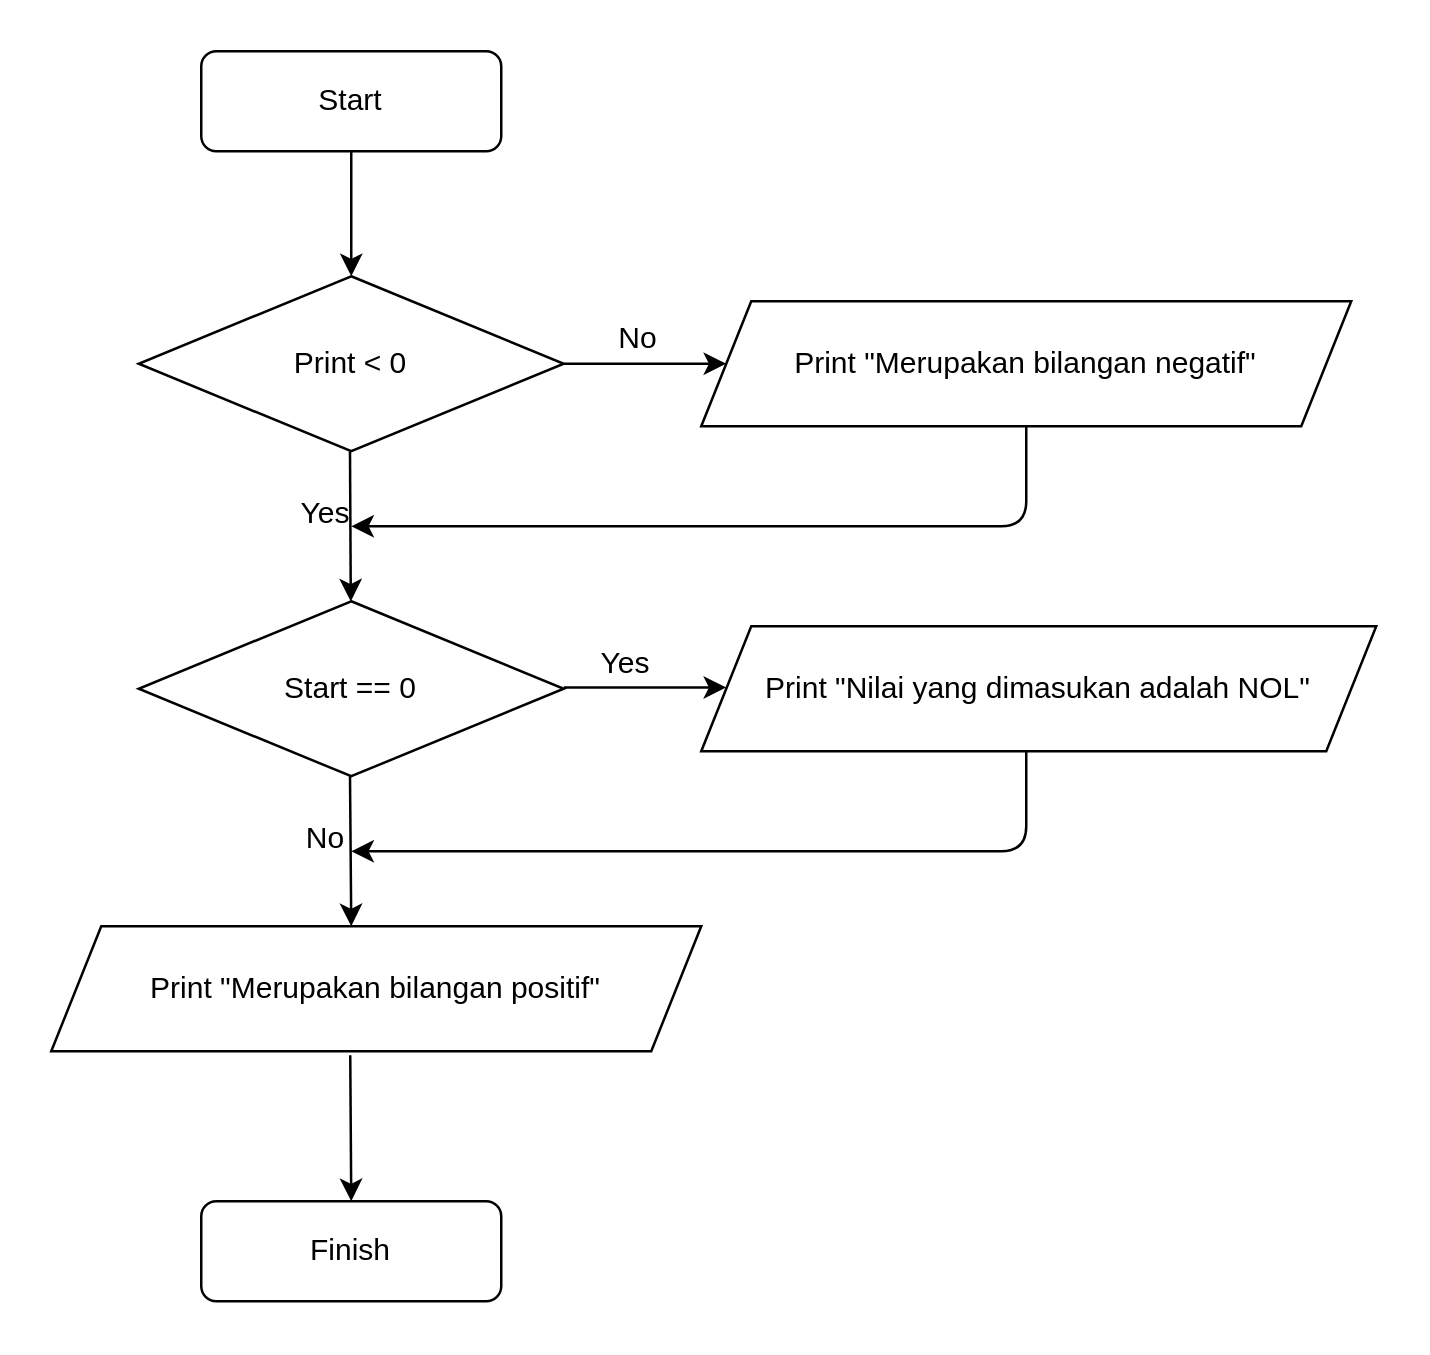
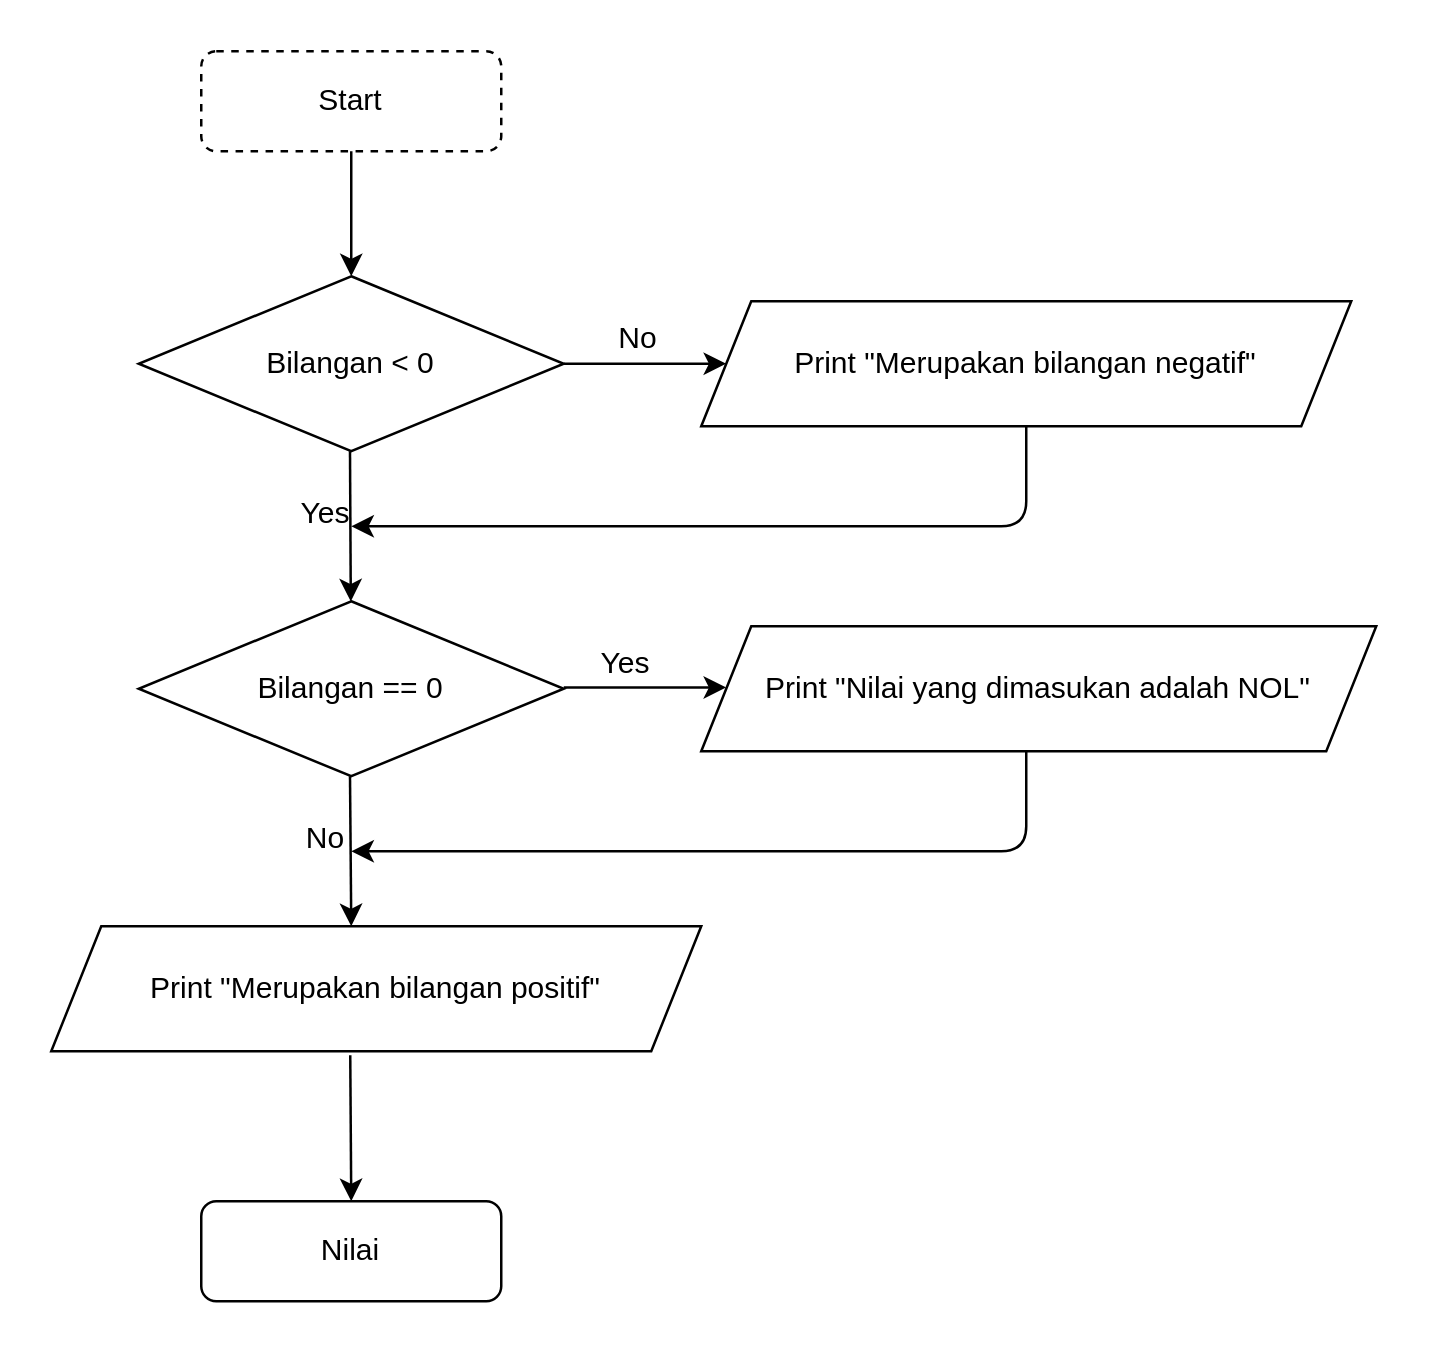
- <mxCell id="2" value="Start" style="rounded=1;whiteSpace=wrap;html=1;" parent="1" vertex="1"><mxGeometry x="80" width="120" height="40" as="geometry" y="20" /></mxCell>
+ <mxCell id="2" value="Start" style="rounded=1;whiteSpace=wrap;html=1;dashed=1;" parent="1" vertex="1"><mxGeometry x="80" width="120" height="40" as="geometry" y="20" /></mxCell>
- <mxCell id="4" value="Print &amp;lt; 0" style="rhombus;whiteSpace=wrap;html=1;" parent="1" vertex="1"><mxGeometry x="55" y="110" width="170" height="70" as="geometry" /></mxCell>
+ <mxCell id="4" value="Bilangan &amp;lt; 0" style="rhombus;whiteSpace=wrap;html=1;" parent="1" vertex="1"><mxGeometry x="55" y="110" width="170" height="70" as="geometry" /></mxCell>
- <mxCell id="6" value="Start == 0" style="rhombus;whiteSpace=wrap;html=1;" parent="1" vertex="1"><mxGeometry x="55" y="240" width="170" height="70" as="geometry" /></mxCell>
+ <mxCell id="6" value="Bilangan == 0" style="rhombus;whiteSpace=wrap;html=1;" parent="1" vertex="1"><mxGeometry x="55" y="240" width="170" height="70" as="geometry" /></mxCell>
- <mxCell id="8" value="Finish" style="rounded=1;whiteSpace=wrap;html=1;" parent="1" vertex="1"><mxGeometry x="80" y="480" width="120" height="40" as="geometry" /></mxCell>
+ <mxCell id="8" value="Nilai" style="rounded=1;whiteSpace=wrap;html=1;" parent="1" vertex="1"><mxGeometry x="80" y="480" width="120" height="40" as="geometry" /></mxCell>
